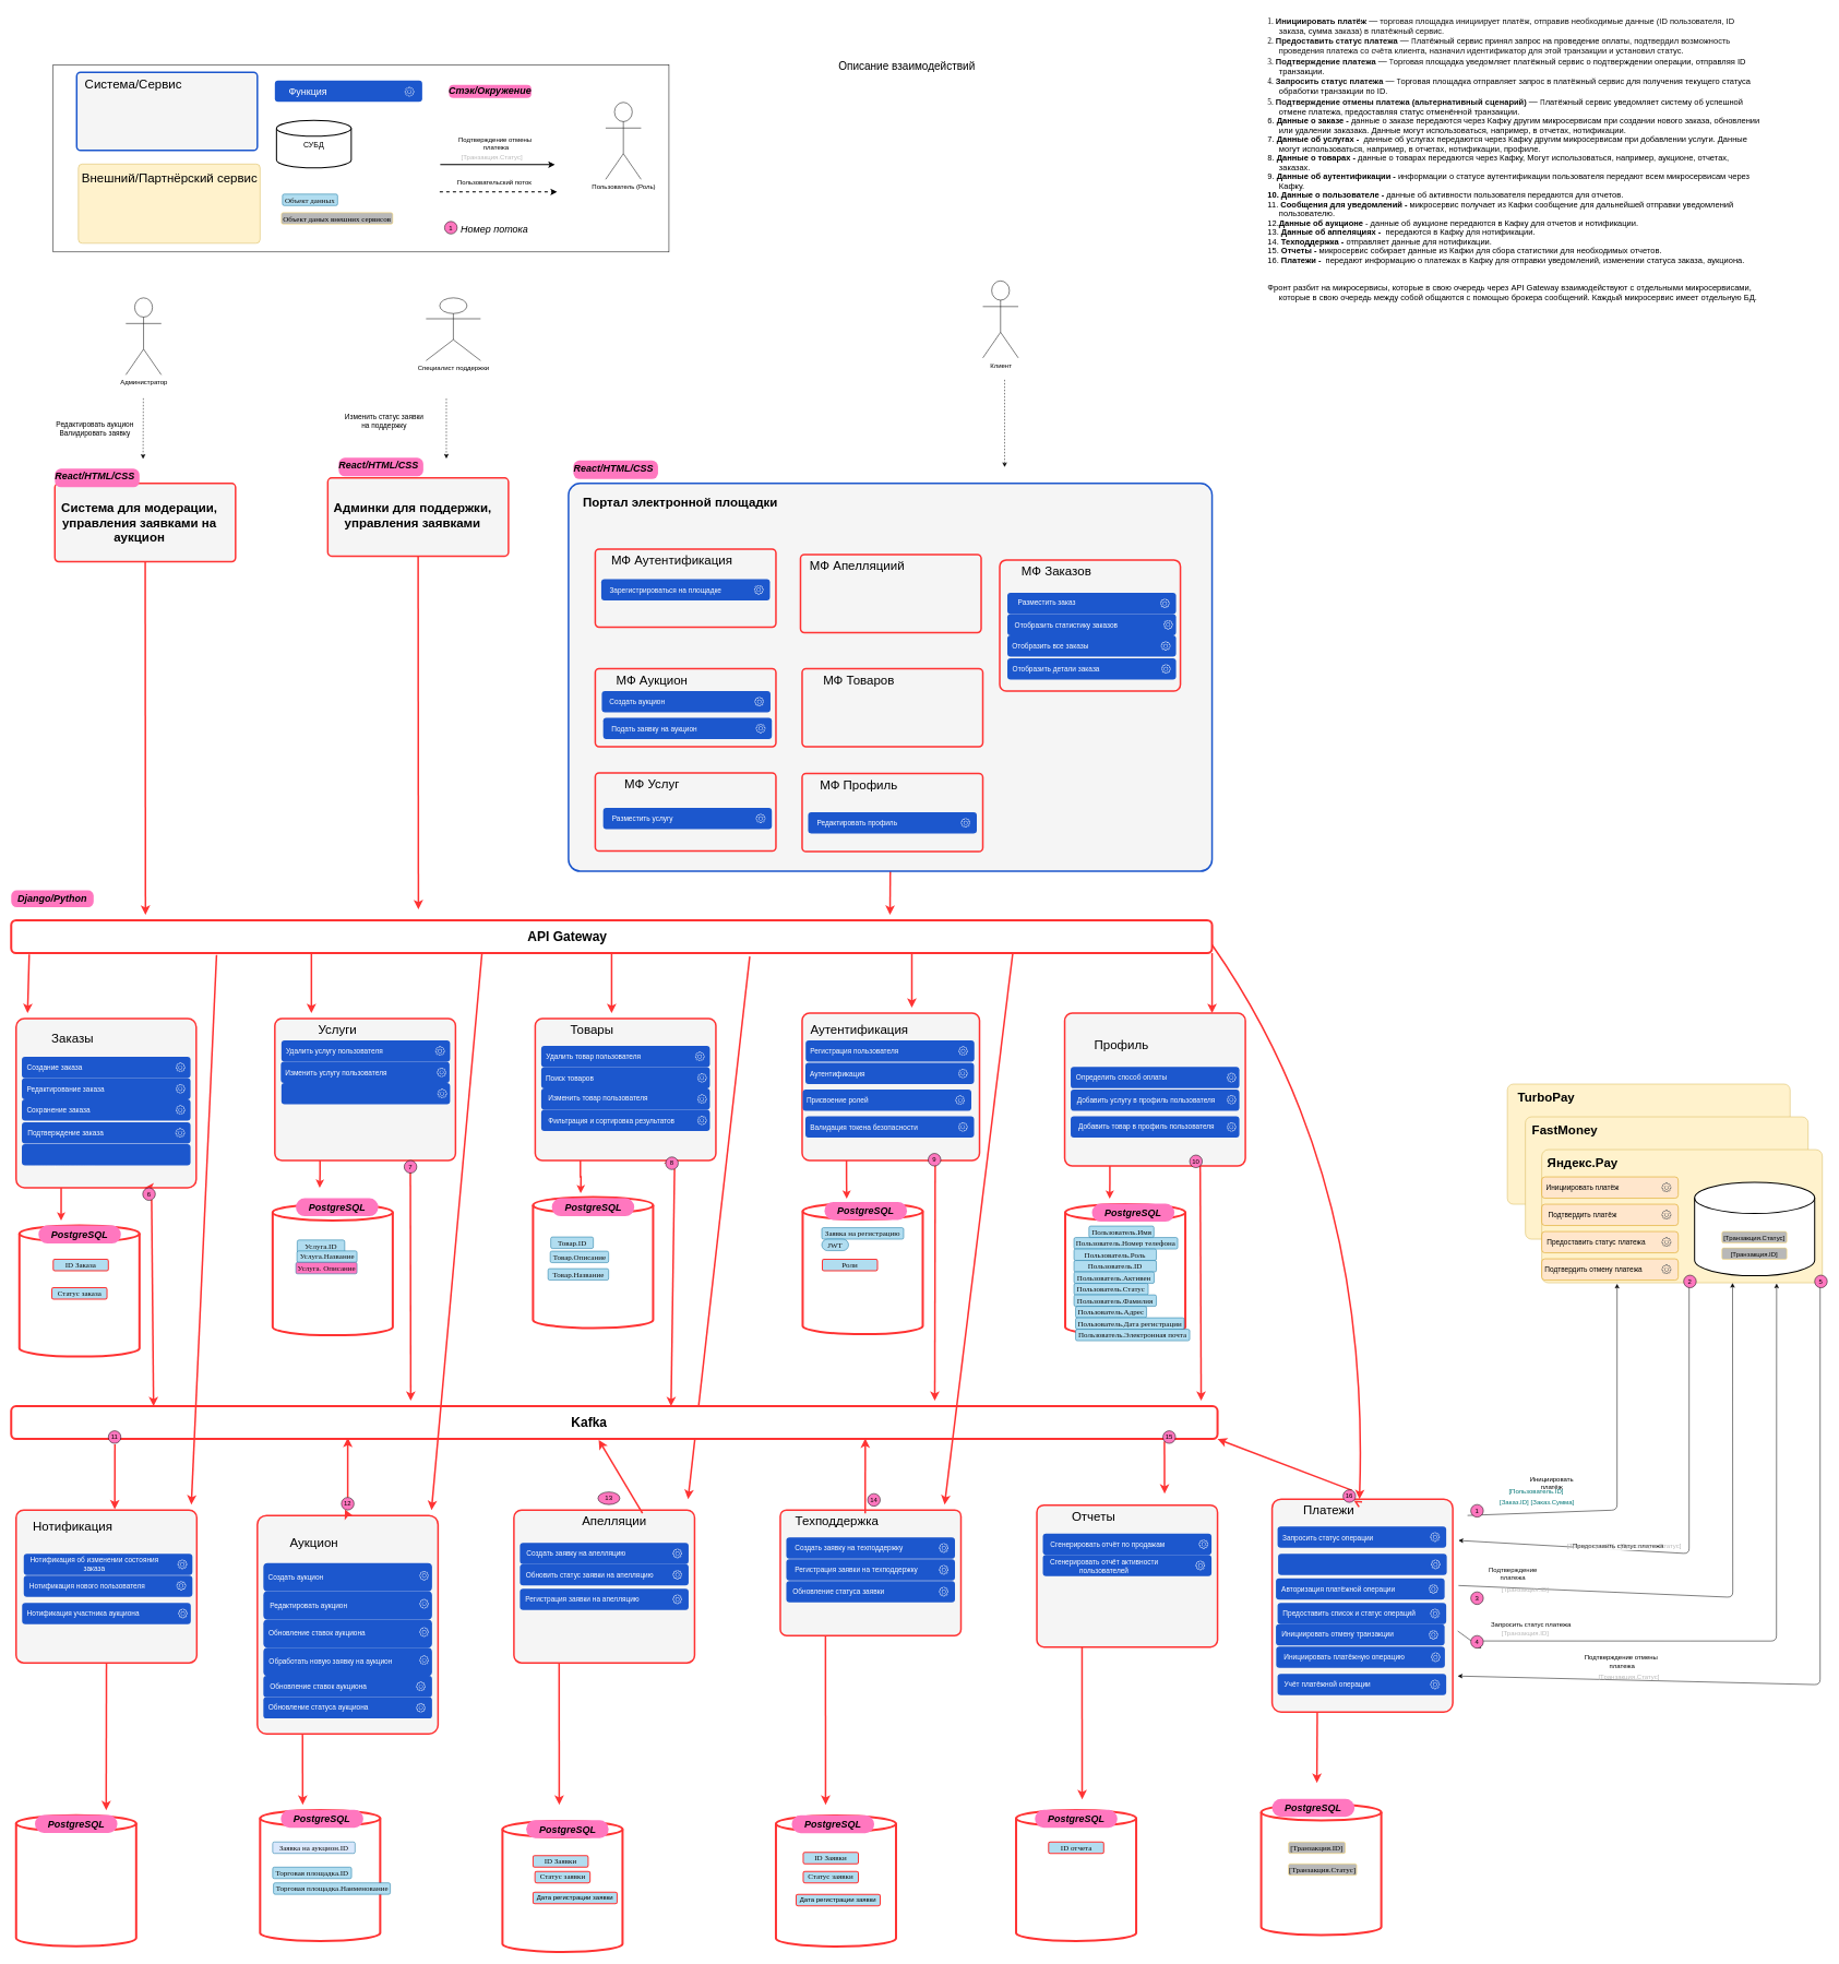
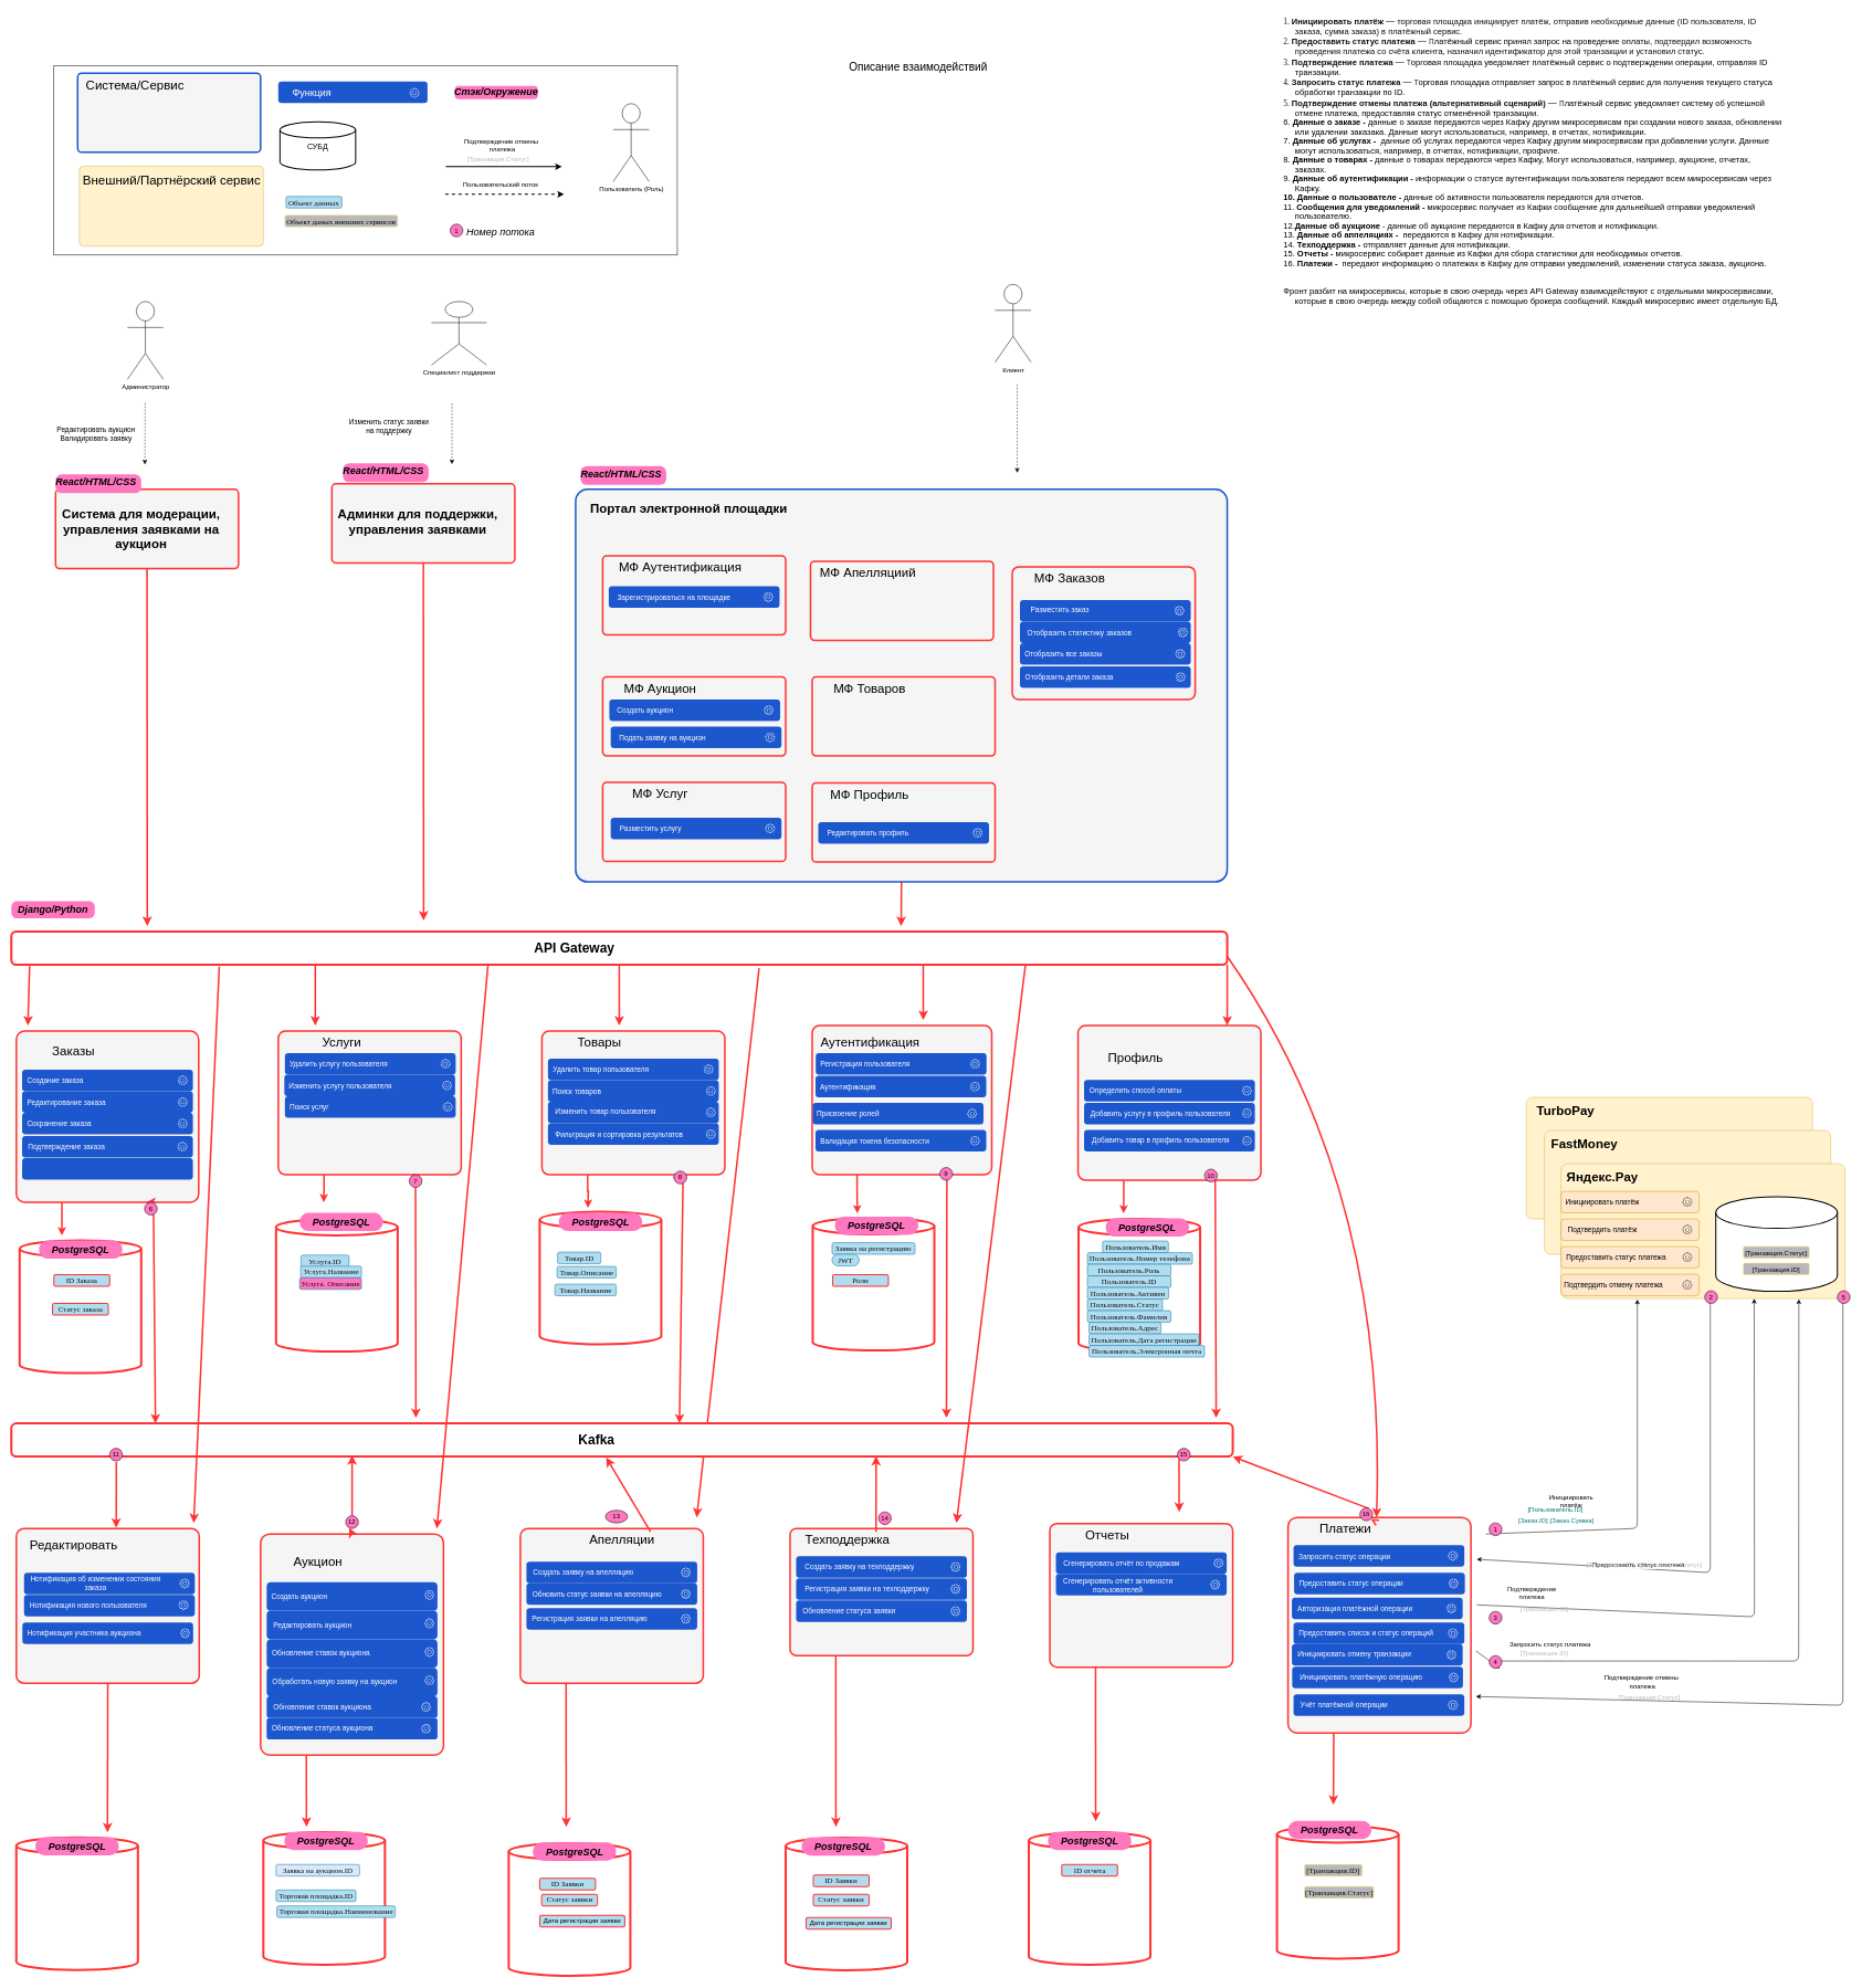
+ <mxCell id="159" value="Поиск услуг" style="text;html=1;align=center;verticalAlign=middle;whiteSpace=wrap;rounded=1;fontSize=13;fontColor=#FFFFFF;strokeColor=none;" parent="156" vertex="1"><mxGeometry x="4" y="4" width="81" height="30" as="geometry" /></mxCell>
- <mxCell id="239" value="&lt;span style=&quot;font-size: 23px;&quot;&gt;Нотификация&lt;/span&gt;" style="text;html=1;align=center;verticalAlign=middle;whiteSpace=wrap;rounded=1;fontSize=13;" parent="238" vertex="1"><mxGeometry x="1" y="6" width="206" height="30" as="geometry" /></mxCell>
+ <mxCell id="239" value="&lt;span style=&quot;font-size: 23px;&quot;&gt;Редактировать&lt;/span&gt;" style="text;html=1;align=center;verticalAlign=middle;whiteSpace=wrap;rounded=1;fontSize=13;" parent="238" vertex="1"><mxGeometry x="1" y="6" width="206" height="30" as="geometry" /></mxCell>
+ <mxCell id="381" value="Предоставить статус операции" style="text;html=1;align=center;verticalAlign=middle;whiteSpace=wrap;rounded=1;fontSize=13;fontColor=#FFFFFF;strokeColor=none;" parent="378" vertex="1"><mxGeometry y="4.5" width="207" height="30" as="geometry" /></mxCell>
